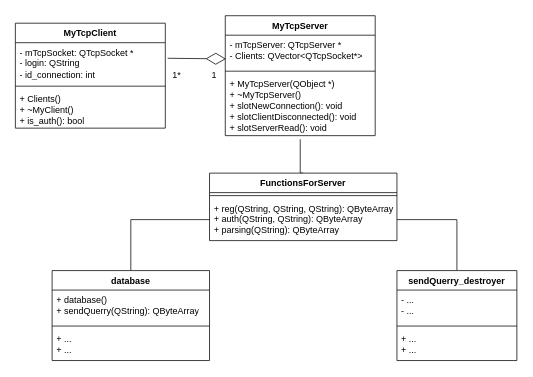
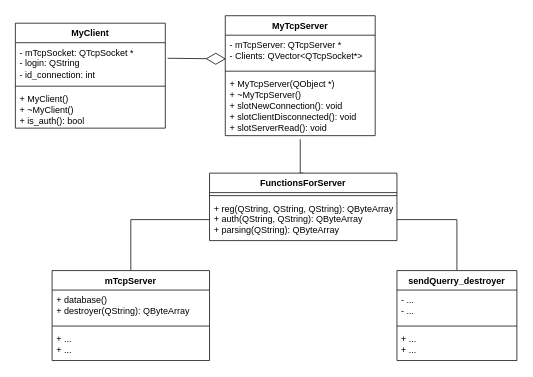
- <mxCell id="10" value="MyTcpClient" style="swimlane;fontStyle=1;align=center;verticalAlign=top;childLayout=stackLayout;horizontal=1;startSize=26;horizontalStack=0;resizeParent=1;resizeParentMax=0;resizeLast=0;collapsible=1;marginBottom=0;whiteSpace=wrap;html=1;" vertex="1" parent="1"><mxGeometry x="20" y="30" width="200" height="140" as="geometry" /></mxCell>
+ <mxCell id="10" value="MyClient" style="swimlane;fontStyle=1;align=center;verticalAlign=top;childLayout=stackLayout;horizontal=1;startSize=26;horizontalStack=0;resizeParent=1;resizeParentMax=0;resizeLast=0;collapsible=1;marginBottom=0;whiteSpace=wrap;html=1;" vertex="1" parent="1"><mxGeometry x="20" y="30" width="200" height="140" as="geometry" /></mxCell>
- <mxCell id="14" value="1*" style="text;html=1;align=center;verticalAlign=middle;resizable=0;points=[];autosize=1;strokeColor=none;fillColor=none;" vertex="1" parent="1"><mxGeometry x="220" y="85" width="30" height="30" as="geometry" /></mxCell>
- <mxCell id="15" value="1" style="text;html=1;align=center;verticalAlign=middle;resizable=0;points=[];autosize=1;strokeColor=none;fillColor=none;" vertex="1" parent="1"><mxGeometry x="270" y="85" width="30" height="30" as="geometry" /></mxCell>
- <mxCell id="13" value="+ Clients()&lt;div&gt;+ ~MyClient()&lt;/div&gt;&lt;div&gt;+ is_auth(): bool&lt;/div&gt;&lt;div&gt;&lt;br&gt;&lt;/div&gt;" style="text;strokeColor=none;fillColor=none;align=left;verticalAlign=top;spacingLeft=4;spacingRight=4;overflow=hidden;rotatable=0;points=[[0,0.5],[1,0.5]];portConstraint=eastwest;whiteSpace=wrap;html=1;" vertex="1" parent="10"><mxGeometry y="88" width="200" height="52" as="geometry" /></mxCell>
+ <mxCell id="13" value="+ MyClient()&lt;div&gt;+ ~MyClient()&lt;/div&gt;&lt;div&gt;+ is_auth(): bool&lt;/div&gt;&lt;div&gt;&lt;br&gt;&lt;/div&gt;" style="text;strokeColor=none;fillColor=none;align=left;verticalAlign=top;spacingLeft=4;spacingRight=4;overflow=hidden;rotatable=0;points=[[0,0.5],[1,0.5]];portConstraint=eastwest;whiteSpace=wrap;html=1;" vertex="1" parent="10"><mxGeometry y="88" width="200" height="52" as="geometry" /></mxCell>
- <mxCell id="18" value="database" style="swimlane;fontStyle=1;align=center;verticalAlign=top;childLayout=stackLayout;horizontal=1;startSize=26;horizontalStack=0;resizeParent=1;resizeParentMax=0;resizeLast=0;collapsible=1;marginBottom=0;whiteSpace=wrap;html=1;" vertex="1" parent="1"><mxGeometry x="69" y="360" width="210" height="120" as="geometry" /></mxCell>
+ <mxCell id="18" value="mTcpServer" style="swimlane;fontStyle=1;align=center;verticalAlign=top;childLayout=stackLayout;horizontal=1;startSize=26;horizontalStack=0;resizeParent=1;resizeParentMax=0;resizeLast=0;collapsible=1;marginBottom=0;whiteSpace=wrap;html=1;" vertex="1" parent="1"><mxGeometry x="69" y="360" width="210" height="120" as="geometry" /></mxCell>
- <mxCell id="19" value="+ database()&lt;div&gt;+ sendQuerry(QString): QByteArray&lt;/div&gt;" style="text;strokeColor=none;fillColor=none;align=left;verticalAlign=top;spacingLeft=4;spacingRight=4;overflow=hidden;rotatable=0;points=[[0,0.5],[1,0.5]];portConstraint=eastwest;whiteSpace=wrap;html=1;" vertex="1" parent="18"><mxGeometry y="26" width="210" height="44" as="geometry" /></mxCell>
+ <mxCell id="19" value="+ database()&lt;div&gt;+ destroyer(QString): QByteArray&lt;/div&gt;" style="text;strokeColor=none;fillColor=none;align=left;verticalAlign=top;spacingLeft=4;spacingRight=4;overflow=hidden;rotatable=0;points=[[0,0.5],[1,0.5]];portConstraint=eastwest;whiteSpace=wrap;html=1;" vertex="1" parent="18"><mxGeometry y="26" width="210" height="44" as="geometry" /></mxCell>
